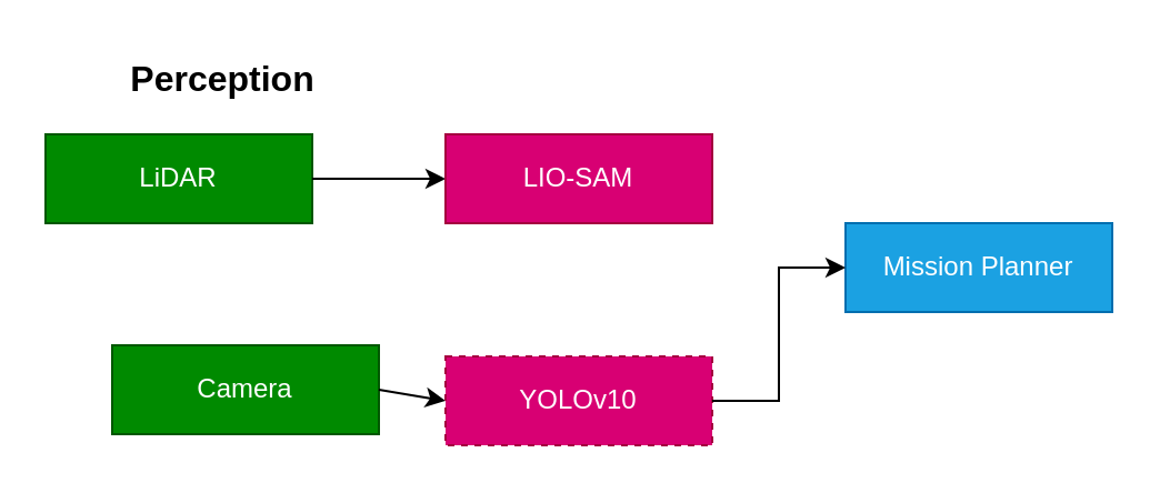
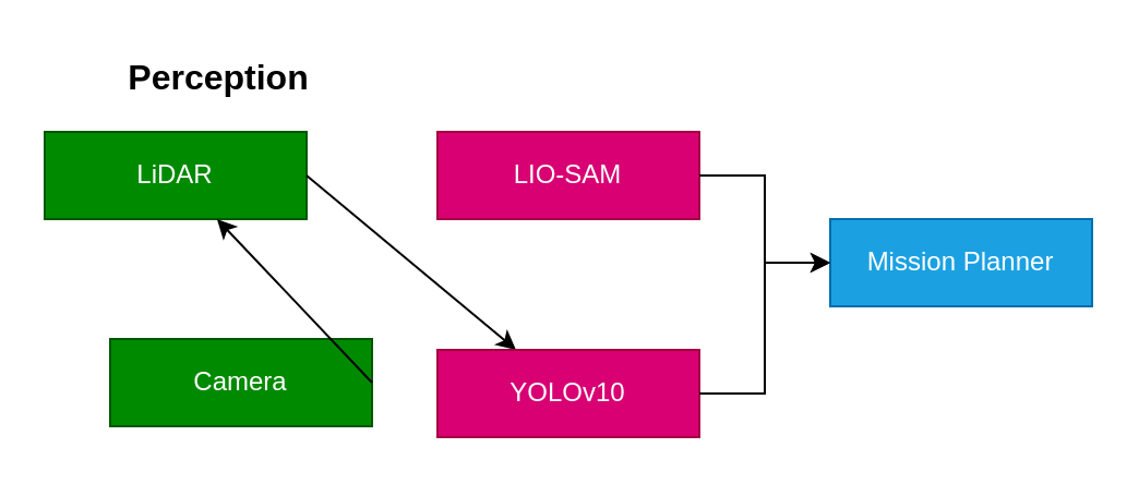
- <mxCell id="3" value="" style="endArrow=classic;html=1;rounded=0;exitX=1;exitY=0.5;exitDx=0;exitDy=0;entryX=0;entryY=0.5;entryDx=0;entryDy=0;" edge="1" parent="1" source="2" target="4"><mxGeometry width="50" height="50" relative="1" as="geometry"><mxPoint x="370" y="360" as="sourcePoint" /><mxPoint x="420" y="310" as="targetPoint" /></mxGeometry></mxCell>
+ <mxCell id="3" value="" style="endArrow=classic;html=1;rounded=0;exitX=1;exitY=0.5;exitDx=0;exitDy=0;" edge="1" parent="1" source="2" target="9"><mxGeometry width="50" height="50" relative="1" as="geometry"><mxPoint x="370" y="360" as="sourcePoint" /><mxPoint x="420" y="310" as="targetPoint" /></mxGeometry></mxCell>
+ <mxCell id="6" value="" style="endArrow=classic;html=1;rounded=0;entryX=0;entryY=0.5;entryDx=0;entryDy=0;exitX=1;exitY=0.5;exitDx=0;exitDy=0;" edge="1" parent="1" source="4" target="5"><mxGeometry width="50" height="50" relative="1" as="geometry"><mxPoint x="360" y="120" as="sourcePoint" /><mxPoint x="220" y="80" as="targetPoint" /><Array as="points"><mxPoint x="350" y="80" /><mxPoint x="350" y="120" /></Array></mxGeometry></mxCell>
- <mxCell id="8" value="" style="endArrow=classic;html=1;rounded=0;exitX=1;exitY=0.5;exitDx=0;exitDy=0;entryX=0;entryY=0.5;entryDx=0;entryDy=0;" edge="1" parent="1" source="7" target="9"><mxGeometry width="50" height="50" relative="1" as="geometry"><mxPoint x="370" y="460" as="sourcePoint" /><mxPoint x="420" y="410" as="targetPoint" /></mxGeometry></mxCell>
+ <mxCell id="8" value="" style="endArrow=classic;html=1;rounded=0;exitX=1;exitY=0.5;exitDx=0;exitDy=0;" edge="1" parent="1" source="7" target="2"><mxGeometry width="50" height="50" relative="1" as="geometry"><mxPoint x="370" y="460" as="sourcePoint" /><mxPoint x="420" y="410" as="targetPoint" /></mxGeometry></mxCell>
- <mxCell id="9" value="YOLOv10" style="rounded=0;whiteSpace=wrap;html=1;fillColor=#d80073;fontColor=#ffffff;strokeColor=#A50040;dashed=1;" vertex="1" parent="1"><mxGeometry x="200" y="160" width="120" height="40" as="geometry" /></mxCell>
+ <mxCell id="9" value="YOLOv10" style="rounded=0;whiteSpace=wrap;html=1;fillColor=#d80073;fontColor=#ffffff;strokeColor=#A50040;" vertex="1" parent="1"><mxGeometry x="200" y="160" width="120" height="40" as="geometry" /></mxCell>
